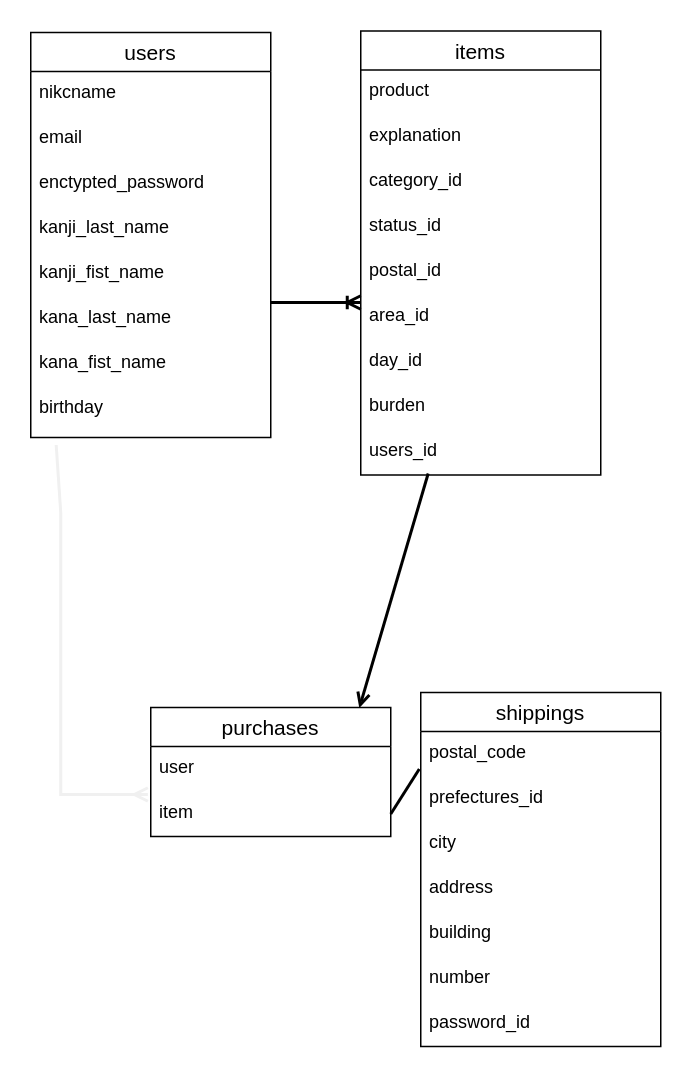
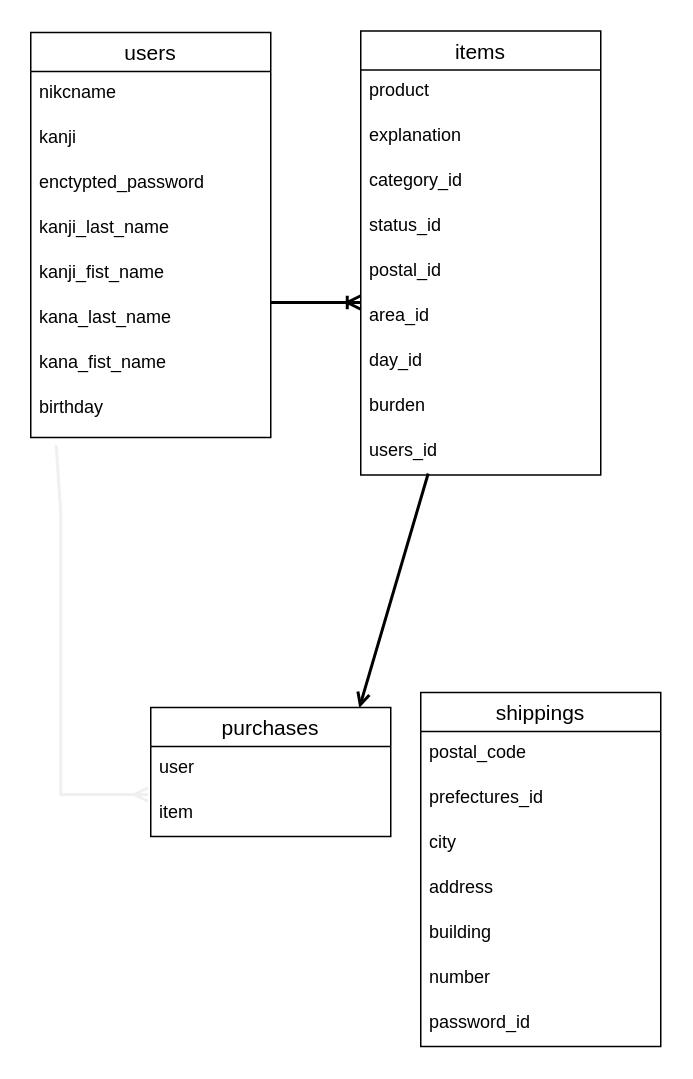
- <mxCell id="6" value="email" style="text;strokeColor=none;fillColor=none;spacingLeft=4;spacingRight=4;overflow=hidden;rotatable=0;points=[[0,0.5],[1,0.5]];portConstraint=eastwest;fontSize=12;" parent="4" vertex="1"><mxGeometry y="56" width="160" height="30" as="geometry" /></mxCell>
+ <mxCell id="6" value="kanji" style="text;strokeColor=none;fillColor=none;spacingLeft=4;spacingRight=4;overflow=hidden;rotatable=0;points=[[0,0.5],[1,0.5]];portConstraint=eastwest;fontSize=12;" parent="4" vertex="1"><mxGeometry y="56" width="160" height="30" as="geometry" /></mxCell>
- <mxCell id="35" value="" style="rounded=0;orthogonalLoop=1;jettySize=auto;html=1;endArrow=none;endFill=0;strokeWidth=2;exitX=-0.006;exitY=0.833;exitDx=0;exitDy=0;exitPerimeter=0;entryX=1;entryY=0.5;entryDx=0;entryDy=0;" parent="1" source="27" target="25" edge="1"><mxGeometry relative="1" as="geometry"><mxPoint x="602" y="433.03" as="sourcePoint" /><mxPoint x="600" y="564.974" as="targetPoint" /></mxGeometry></mxCell>
